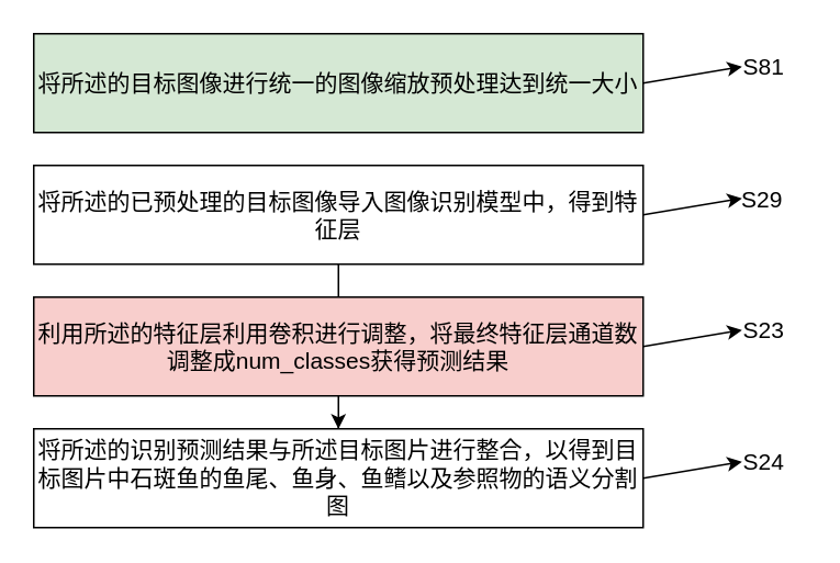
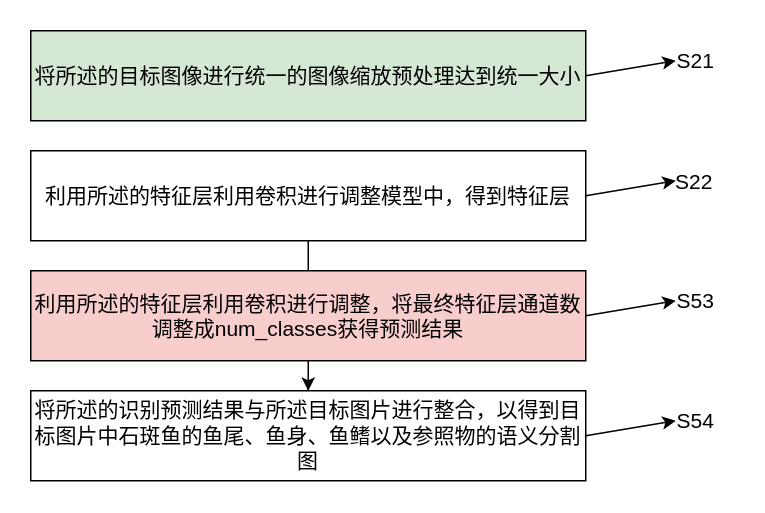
- <mxCell id="8" value="S81" style="text;html=1;align=center;verticalAlign=middle;resizable=0;points=[];autosize=1;strokeColor=none;fillColor=none;fontSize=14;" vertex="1" parent="1"><mxGeometry x="438" y="25" width="50" height="30" as="geometry" /></mxCell>
+ <mxCell id="8" value="S21" style="text;html=1;align=center;verticalAlign=middle;resizable=0;points=[];autosize=1;strokeColor=none;fillColor=none;fontSize=14;" vertex="1" parent="1"><mxGeometry x="438" y="25" width="50" height="30" as="geometry" /></mxCell>
- <mxCell id="9" value="S29" style="text;html=1;align=center;verticalAlign=middle;resizable=0;points=[];autosize=1;strokeColor=none;fillColor=none;fontSize=14;" vertex="1" parent="1"><mxGeometry x="437" y="106" width="50" height="30" as="geometry" /></mxCell>
+ <mxCell id="9" value="S22" style="text;html=1;align=center;verticalAlign=middle;resizable=0;points=[];autosize=1;strokeColor=none;fillColor=none;fontSize=14;" vertex="1" parent="1"><mxGeometry x="437" y="106" width="50" height="30" as="geometry" /></mxCell>
- <mxCell id="5" value="&lt;font style=&quot;font-size: 14px;&quot;&gt;将所述的已预处理的目标图像导入图像识别&lt;font style=&quot;&quot;&gt;模型&lt;/font&gt;中，得到特征层&lt;/font&gt;" style="rounded=0;whiteSpace=wrap;html=1;" vertex="1" parent="1"><mxGeometry x="20" y="100" width="370" height="60" as="geometry" /></mxCell>
+ <mxCell id="5" value="&lt;font style=&quot;font-size: 14px;&quot;&gt;利用所述的特征层利用卷积进行调整&lt;font style=&quot;&quot;&gt;模型&lt;/font&gt;中，得到特征层&lt;/font&gt;" style="rounded=0;whiteSpace=wrap;html=1;" vertex="1" parent="1"><mxGeometry x="20" y="100" width="370" height="60" as="geometry" /></mxCell>
- <mxCell id="16" value="S23" style="text;html=1;align=center;verticalAlign=middle;resizable=0;points=[];autosize=1;strokeColor=none;fillColor=none;fontSize=14;" vertex="1" parent="1"><mxGeometry x="438" y="185" width="50" height="30" as="geometry" /></mxCell>
+ <mxCell id="16" value="S53" style="text;html=1;align=center;verticalAlign=middle;resizable=0;points=[];autosize=1;strokeColor=none;fillColor=none;fontSize=14;" vertex="1" parent="1"><mxGeometry x="438" y="185" width="50" height="30" as="geometry" /></mxCell>
- <mxCell id="15" value="S24" style="text;html=1;align=center;verticalAlign=middle;resizable=0;points=[];autosize=1;strokeColor=none;fillColor=none;fontSize=14;" vertex="1" parent="1"><mxGeometry x="438" y="265" width="50" height="30" as="geometry" /></mxCell>
+ <mxCell id="15" value="S54" style="text;html=1;align=center;verticalAlign=middle;resizable=0;points=[];autosize=1;strokeColor=none;fillColor=none;fontSize=14;" vertex="1" parent="1"><mxGeometry x="438" y="265" width="50" height="30" as="geometry" /></mxCell>
